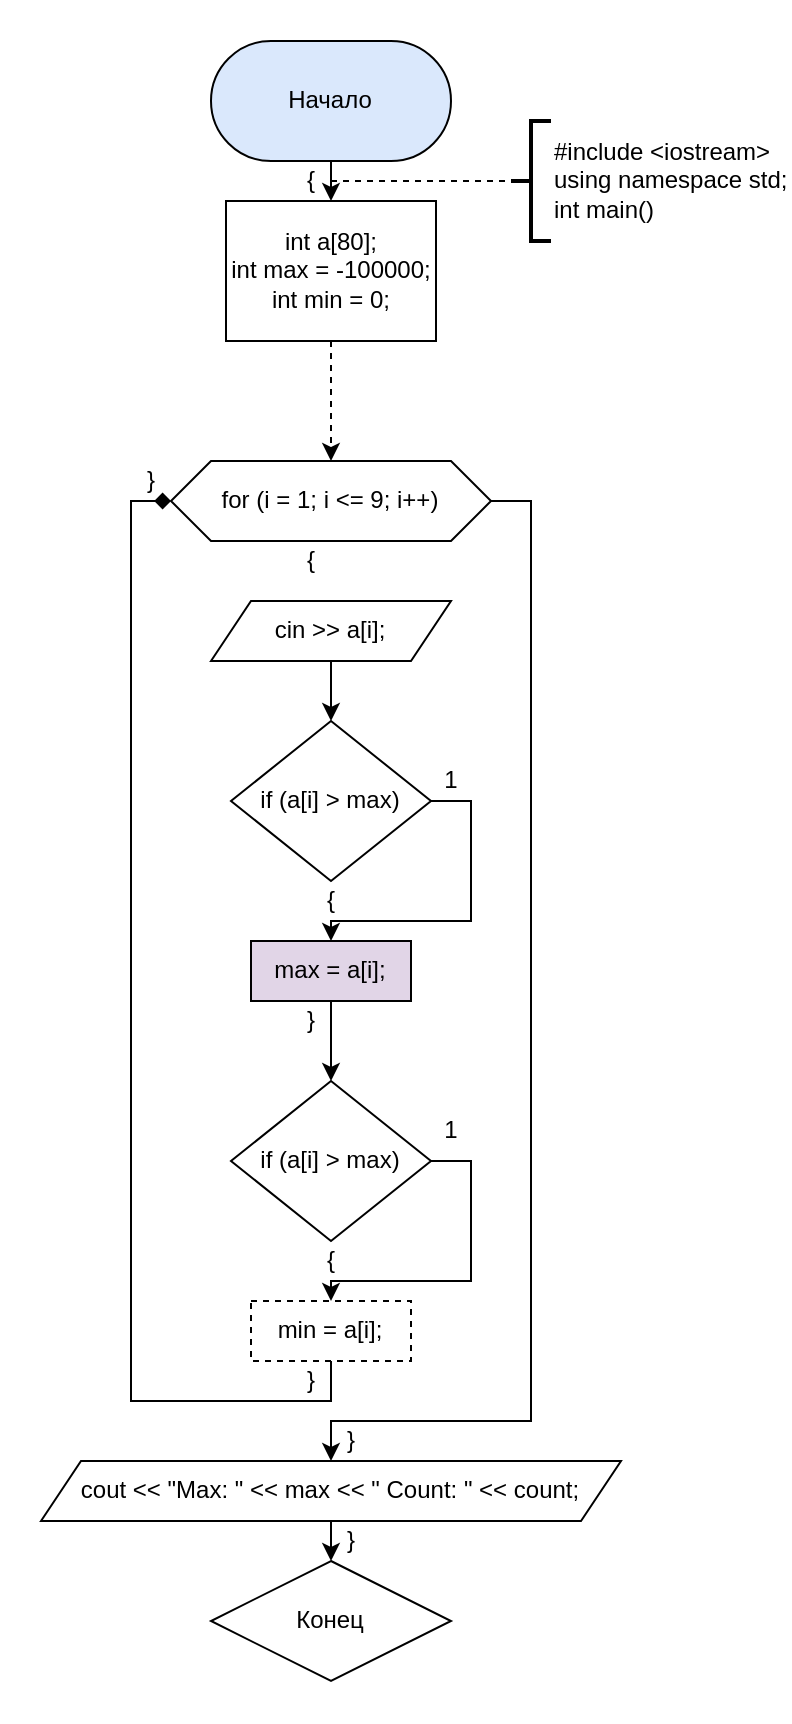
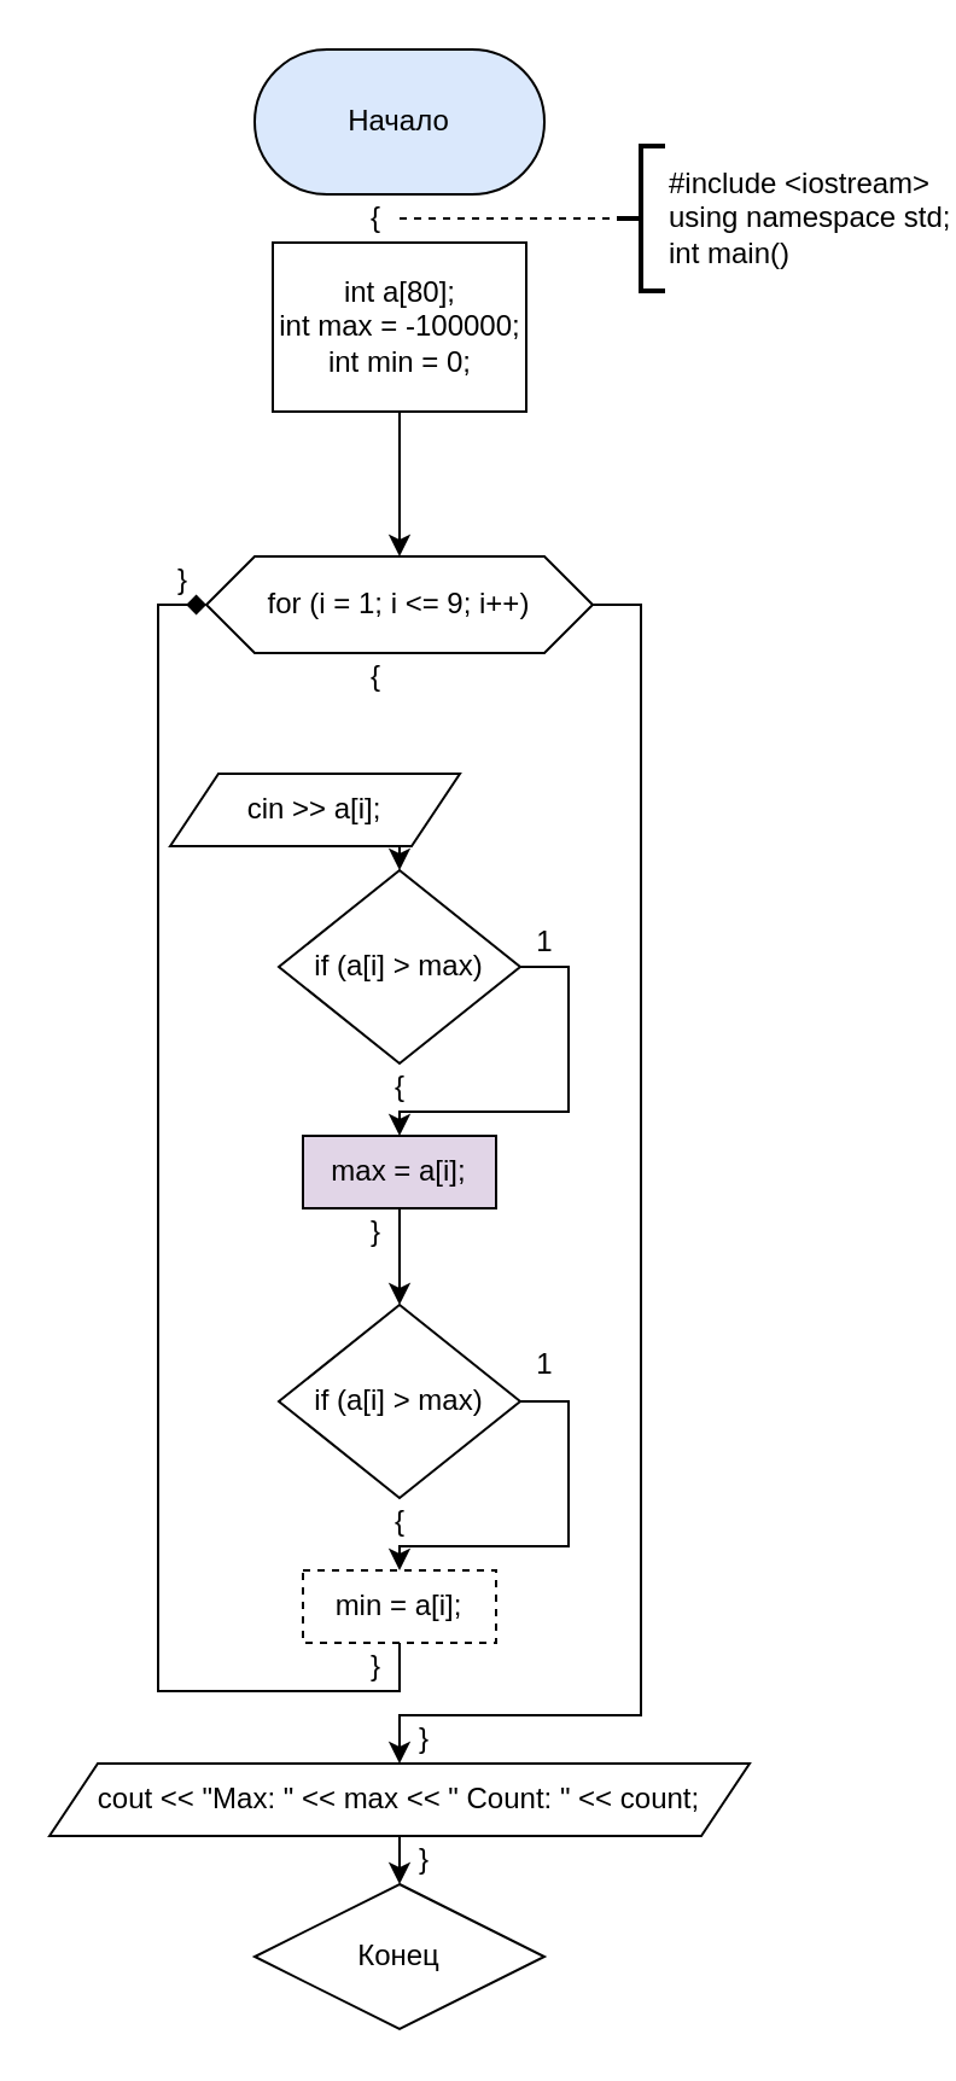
- <mxCell id="2" style="edgeStyle=orthogonalEdgeStyle;rounded=0;orthogonalLoop=1;jettySize=auto;html=1;exitX=0.5;exitY=1;exitDx=0;exitDy=0;entryX=0.5;entryY=0;entryDx=0;entryDy=0;" edge="1" parent="1" source="3" target="6"><mxGeometry relative="1" as="geometry" /></mxCell>
- <mxCell id="5" style="edgeStyle=orthogonalEdgeStyle;rounded=0;orthogonalLoop=1;jettySize=auto;html=1;exitX=0.5;exitY=1;exitDx=0;exitDy=0;entryX=0.5;entryY=0;entryDx=0;entryDy=0;dashed=1;" edge="1" parent="1" source="6" target="10"><mxGeometry relative="1" as="geometry" /></mxCell>
+ <mxCell id="5" style="edgeStyle=orthogonalEdgeStyle;rounded=0;orthogonalLoop=1;jettySize=auto;html=1;exitX=0.5;exitY=1;exitDx=0;exitDy=0;entryX=0.5;entryY=0;entryDx=0;entryDy=0;" edge="1" parent="1" source="6" target="10"><mxGeometry relative="1" as="geometry" /></mxCell>
- <mxCell id="16" value="cin &amp;gt;&amp;gt; a[i];" style="shape=parallelogram;perimeter=parallelogramPerimeter;whiteSpace=wrap;html=1;fixedSize=1;" vertex="1" parent="1"><mxGeometry x="105" y="300" width="120" height="30" as="geometry" /></mxCell>
+ <mxCell id="16" value="cin &amp;gt;&amp;gt; a[i];" style="shape=parallelogram;perimeter=parallelogramPerimeter;whiteSpace=wrap;html=1;fixedSize=1;" vertex="1" parent="1"><mxGeometry x="70" y="320" width="120" height="30" as="geometry" /></mxCell>
